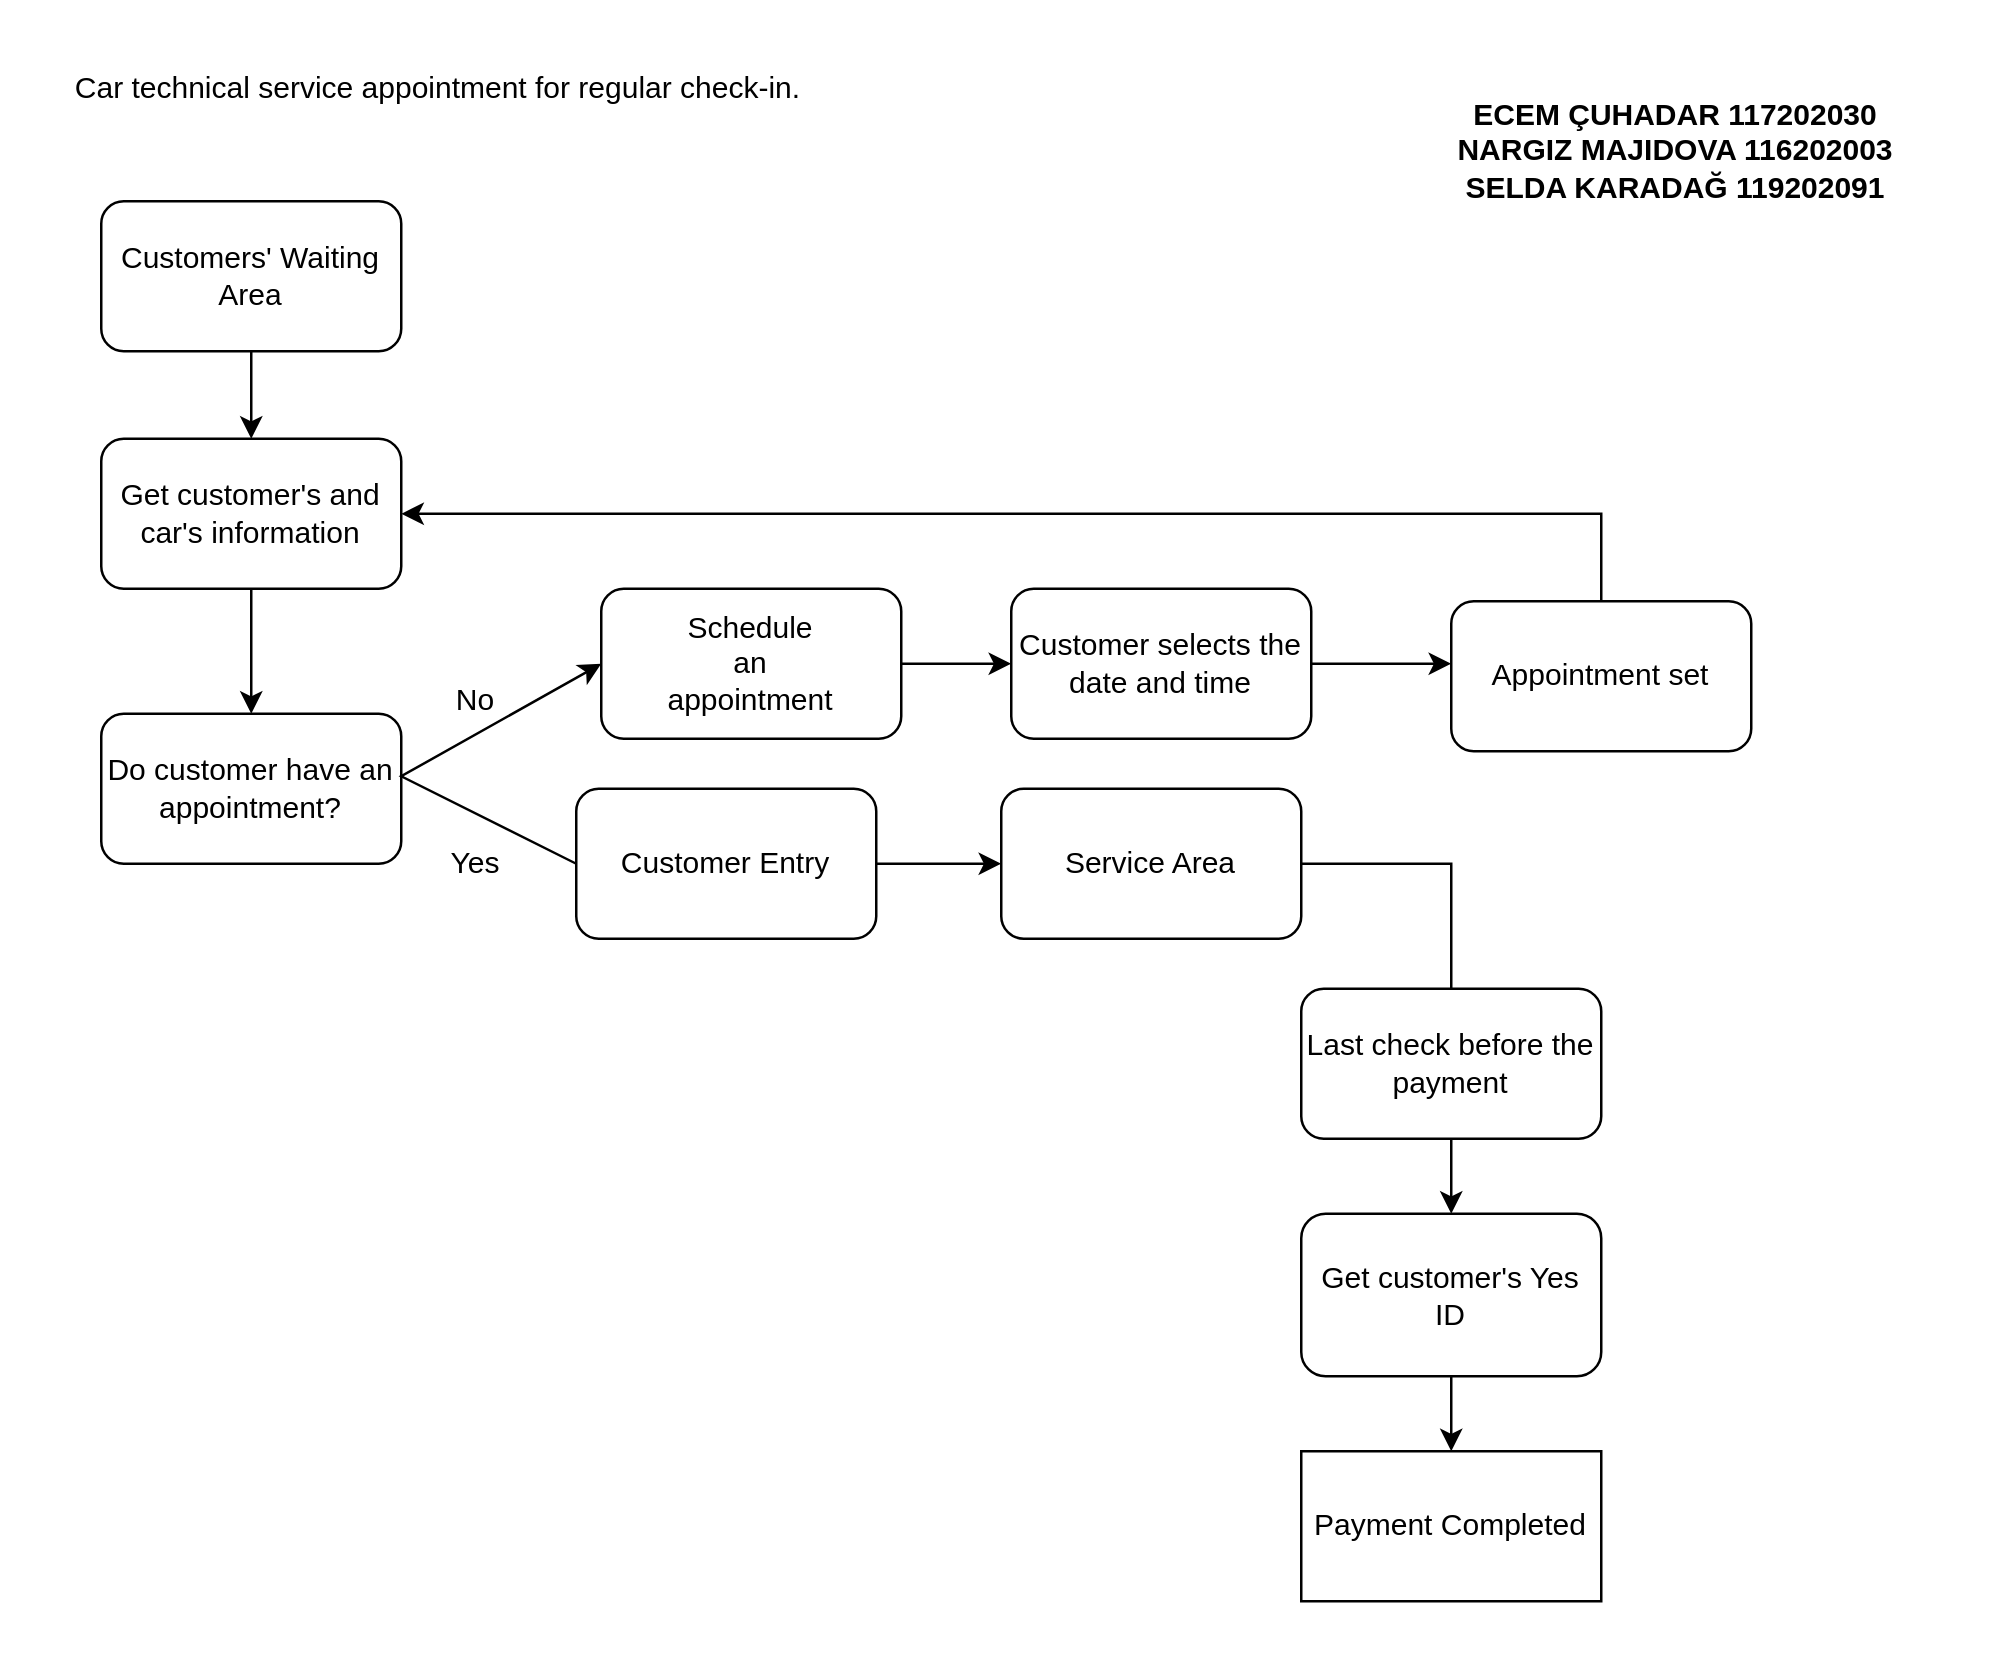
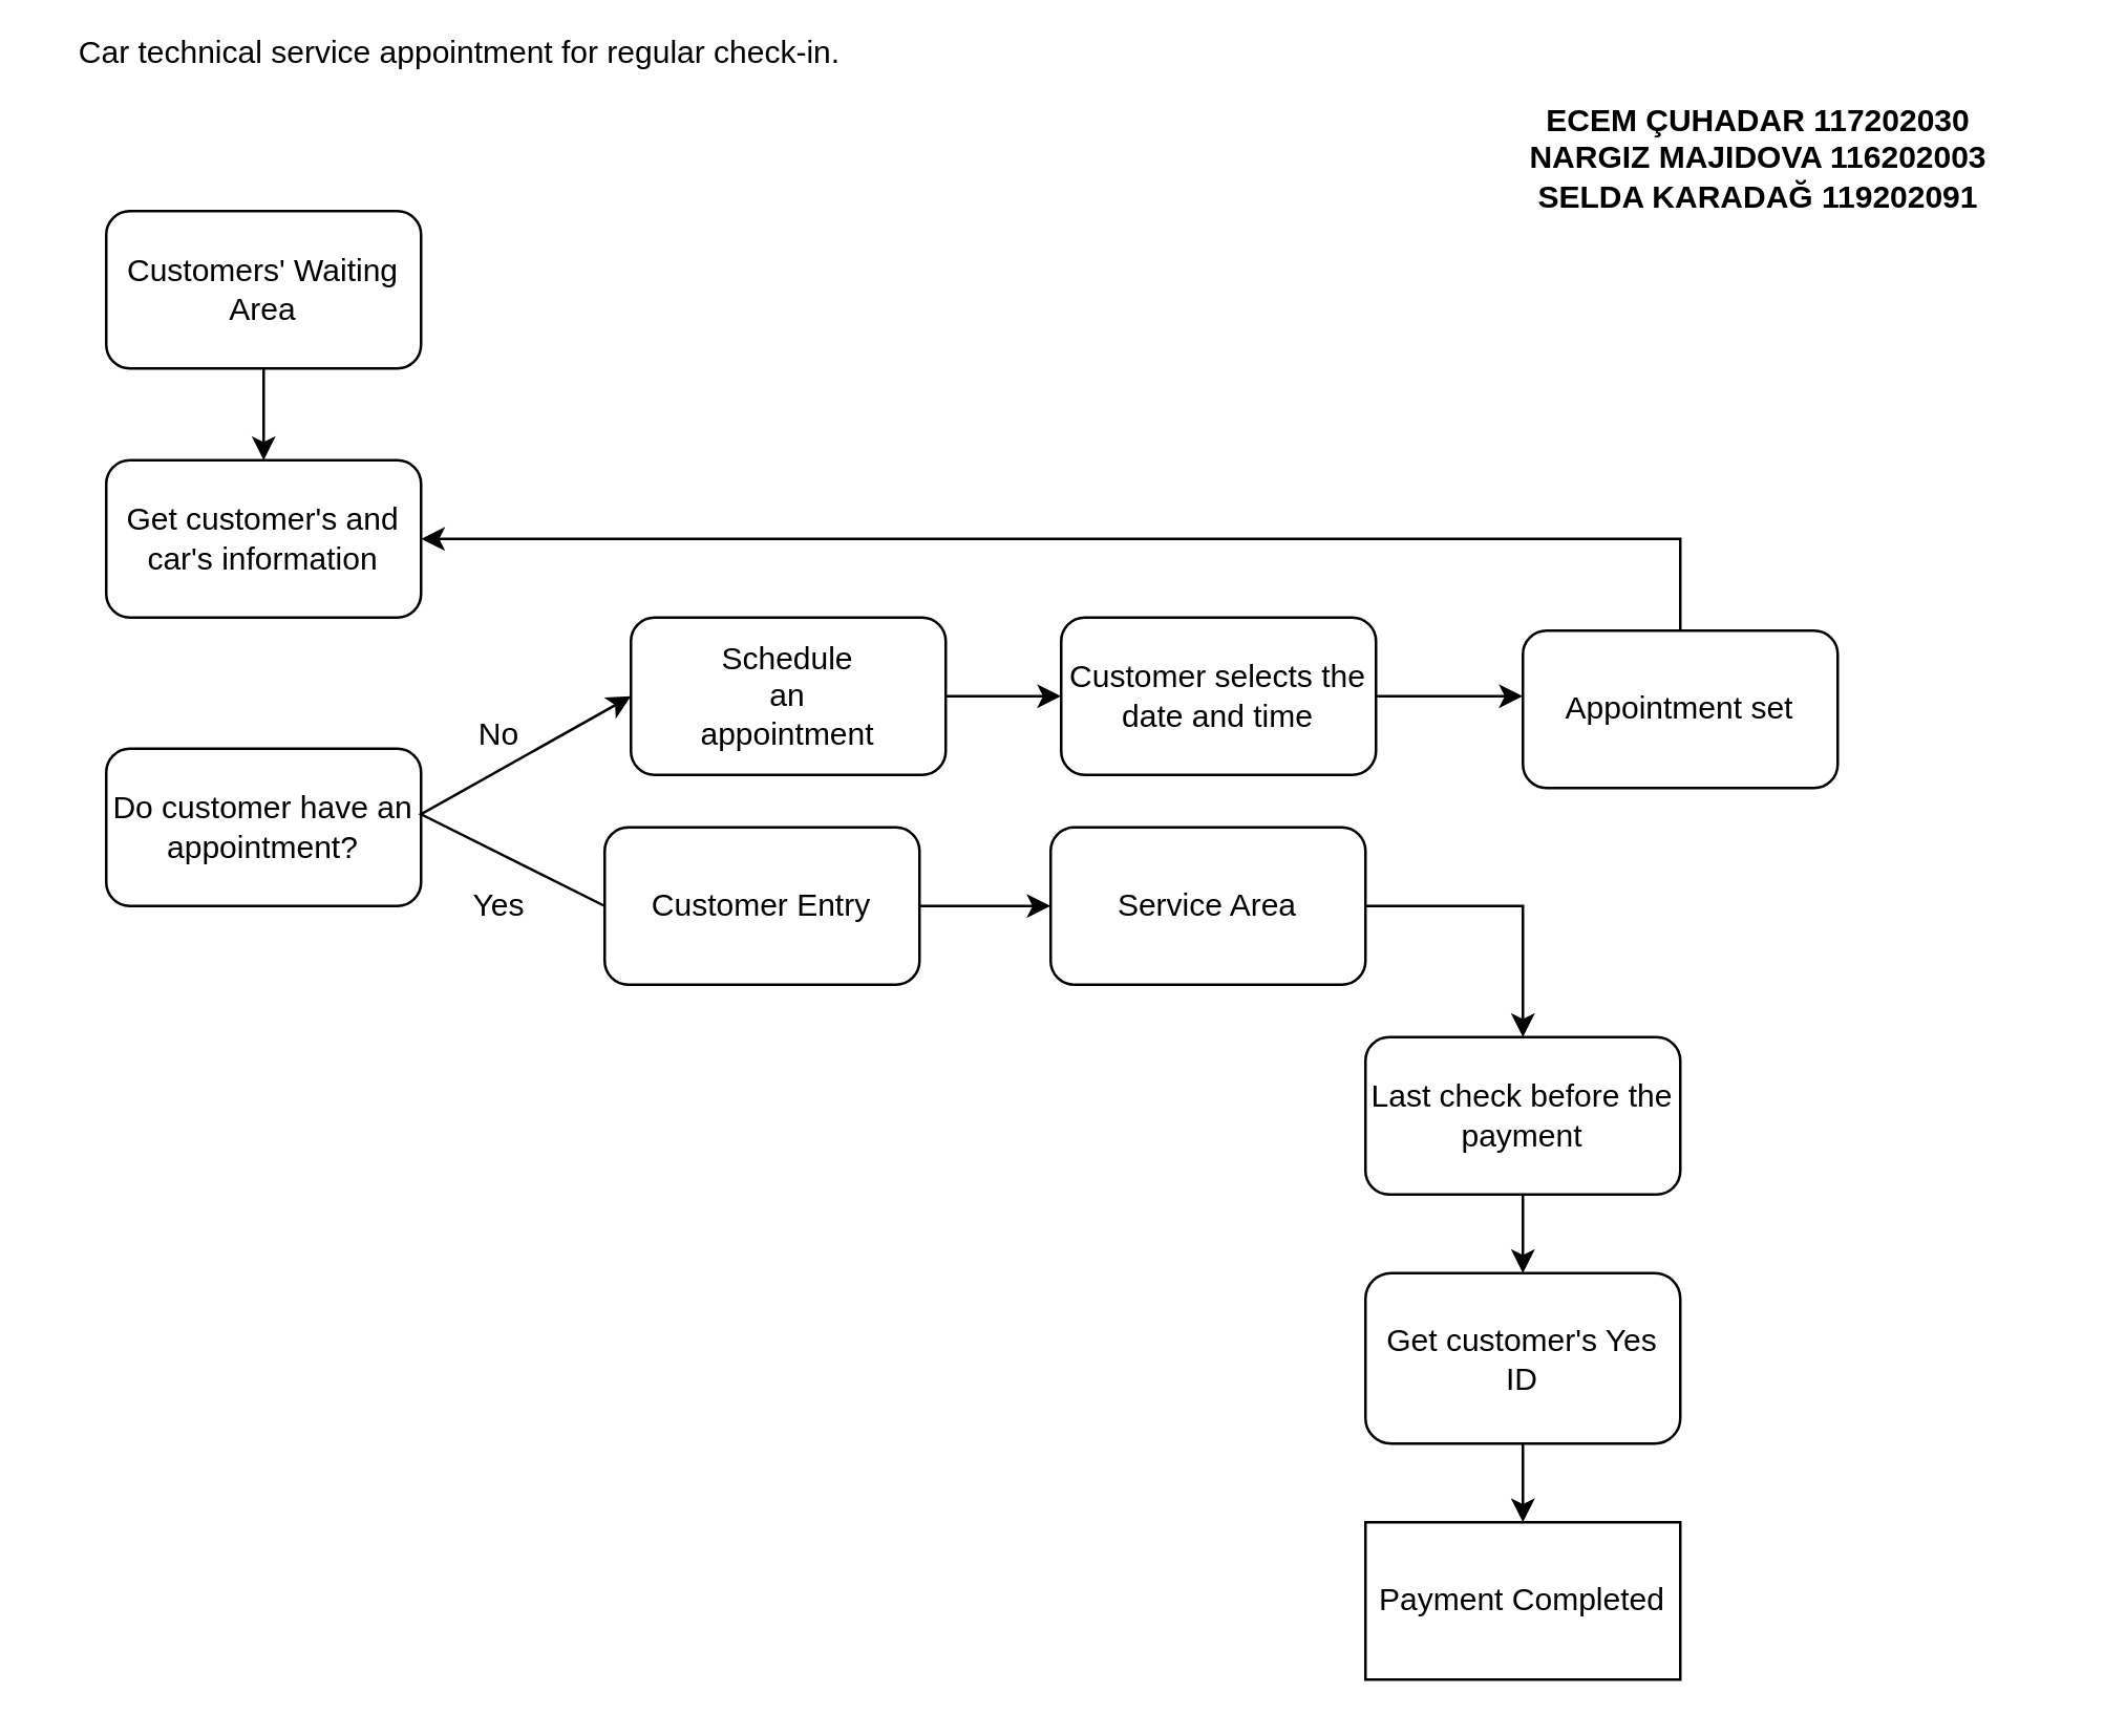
- <mxCell id="2" value="Car technical service appointment for regular check-in." style="text;html=1;strokeColor=none;fillColor=none;align=center;verticalAlign=middle;whiteSpace=wrap;rounded=0;" vertex="1" parent="1"><mxGeometry x="20" y="20" width="310" height="30" as="geometry" /></mxCell>
+ <mxCell id="2" value="Car technical service appointment for regular check-in." style="text;html=1;strokeColor=none;fillColor=none;align=center;verticalAlign=middle;whiteSpace=wrap;rounded=0;" vertex="1" parent="1"><mxGeometry x="20" y="5" width="310" height="30" as="geometry" /></mxCell>
- <mxCell id="18" style="edgeStyle=orthogonalEdgeStyle;rounded=0;orthogonalLoop=1;jettySize=auto;html=1;exitX=0.5;exitY=1;exitDx=0;exitDy=0;entryX=0.5;entryY=0;entryDx=0;entryDy=0;" edge="1" parent="1" source="19" target="3"><mxGeometry relative="1" as="geometry" /></mxCell>
- <mxCell id="11" style="edgeStyle=orthogonalEdgeStyle;rounded=0;orthogonalLoop=1;jettySize=auto;html=1;exitX=1;exitY=0.5;exitDx=0;exitDy=0;endArrow=none;" edge="1" parent="1" source="12" target="13"><mxGeometry relative="1" as="geometry"><mxPoint x="590" y="345" as="targetPoint" /></mxGeometry></mxCell>
+ <mxCell id="11" style="edgeStyle=orthogonalEdgeStyle;rounded=0;orthogonalLoop=1;jettySize=auto;html=1;exitX=1;exitY=0.5;exitDx=0;exitDy=0;" edge="1" parent="1" source="12" target="13"><mxGeometry relative="1" as="geometry"><mxPoint x="590" y="345" as="targetPoint" /></mxGeometry></mxCell>
